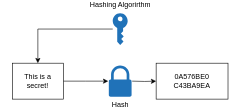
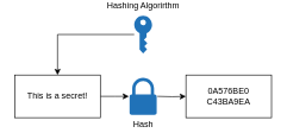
- <mxCell id="3" value="This is a secret!" style="rounded=0;whiteSpace=wrap;html=1;fontSize=12;" parent="1" vertex="1"><mxGeometry x="20" y="104" width="85" height="60" as="geometry" /></mxCell>
+ <mxCell id="3" value="This is a secret!" style="rounded=0;whiteSpace=wrap;html=1;fontSize=12;" parent="1" vertex="1"><mxGeometry x="20" y="104" width="120" height="60" as="geometry" /></mxCell>
